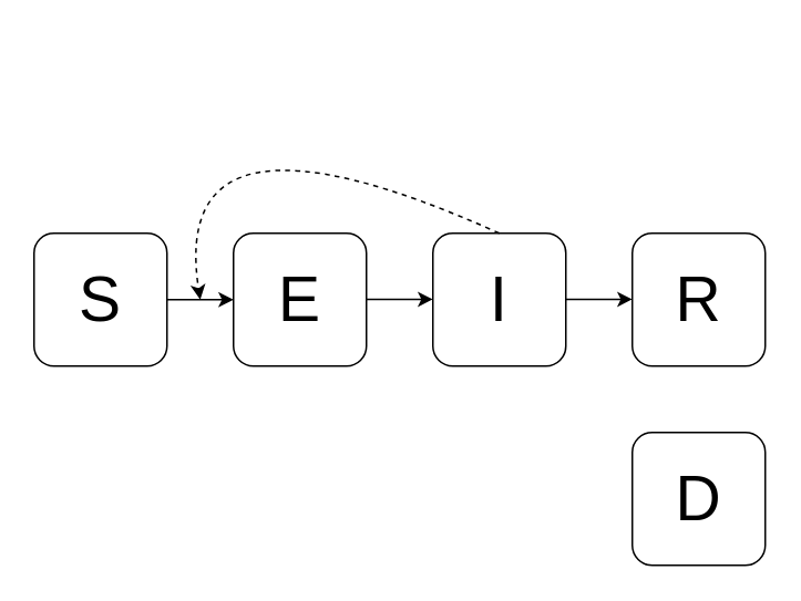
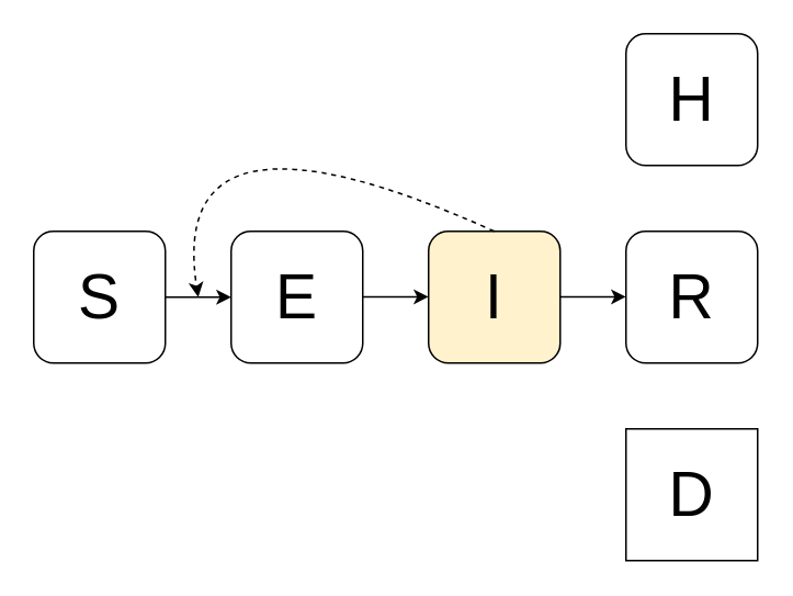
+ <mxCell id="5" value="&lt;font style=&quot;font-size: 38px;&quot;&gt;H&lt;/font&gt;" style="rounded=1;whiteSpace=wrap;html=1;" parent="1" vertex="1"><mxGeometry x="380" y="20" width="80" height="80" as="geometry" /></mxCell>
- <mxCell id="4" value="&lt;font style=&quot;font-size: 38px;&quot;&gt;I&lt;/font&gt;" style="rounded=1;whiteSpace=wrap;html=1;" parent="1" vertex="1"><mxGeometry x="260" y="140" width="80" height="80" as="geometry" /></mxCell>
+ <mxCell id="4" value="&lt;font style=&quot;font-size: 38px;&quot;&gt;I&lt;/font&gt;" style="rounded=1;whiteSpace=wrap;html=1;fillColor=#fff2cc;" parent="1" vertex="1"><mxGeometry x="260" y="140" width="80" height="80" as="geometry" /></mxCell>
- <mxCell id="6" value="&lt;font style=&quot;font-size: 38px;&quot;&gt;D&lt;/font&gt;" style="rounded=1;whiteSpace=wrap;html=1;" parent="1" vertex="1"><mxGeometry x="380" y="260" width="80" height="80" as="geometry" /></mxCell>
+ <mxCell id="6" value="&lt;font style=&quot;font-size: 38px;&quot;&gt;D&lt;/font&gt;" style="whiteSpace=wrap;html=1;rounded=0;" parent="1" vertex="1"><mxGeometry x="380" y="260" width="80" height="80" as="geometry" /></mxCell>
